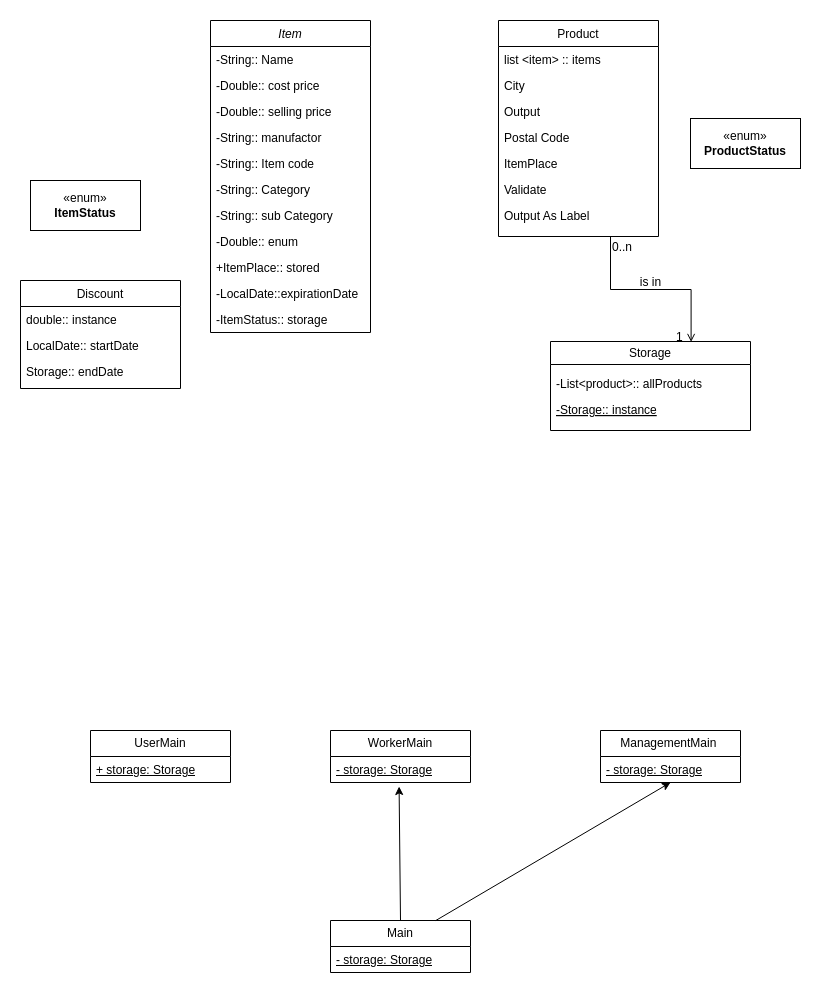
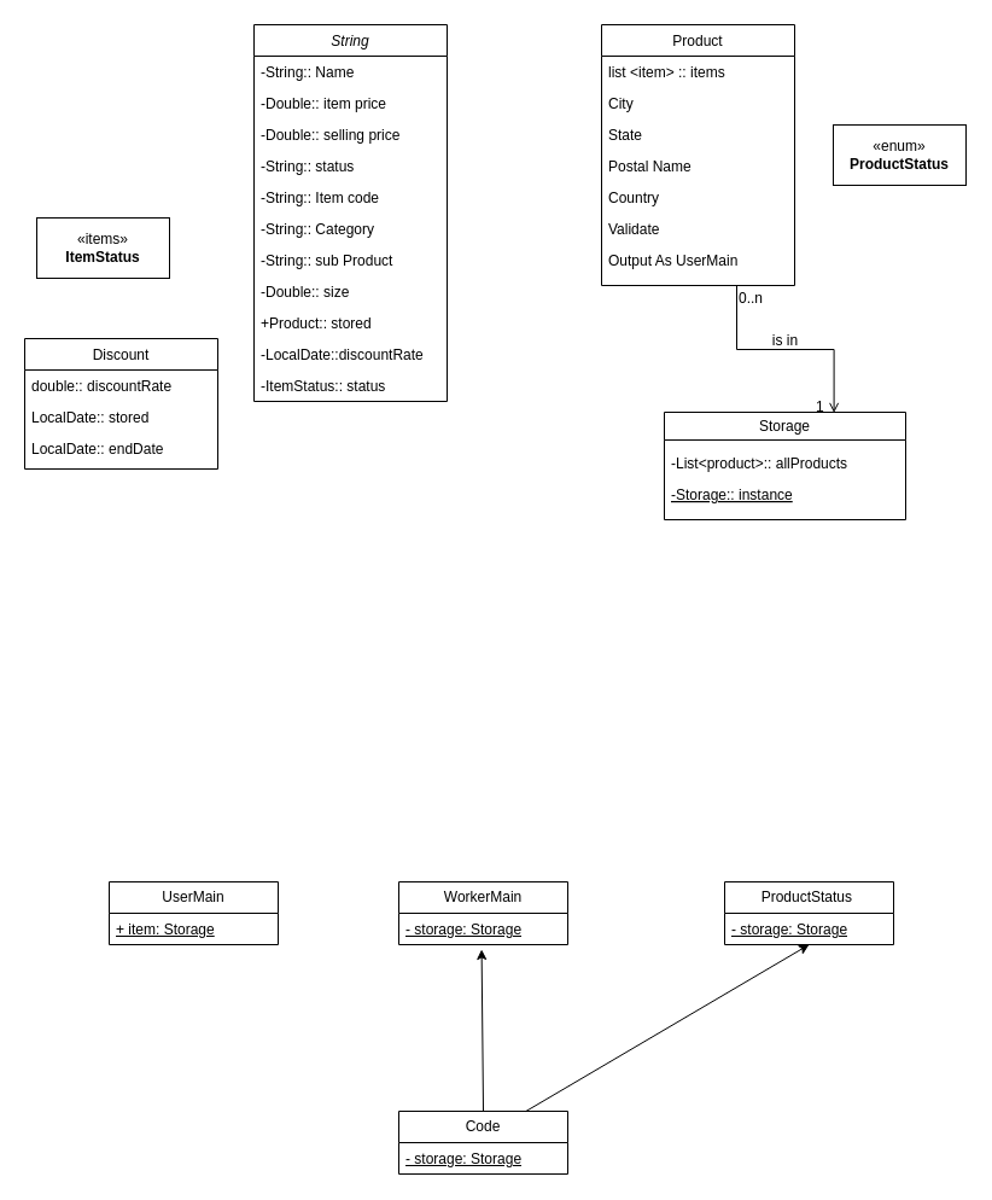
- <mxCell id="2" value="Item" style="swimlane;fontStyle=2;align=center;verticalAlign=top;childLayout=stackLayout;horizontal=1;startSize=26;horizontalStack=0;resizeParent=1;resizeLast=0;collapsible=1;marginBottom=0;rounded=0;shadow=0;strokeWidth=1;" parent="1" vertex="1"><mxGeometry x="210" y="20" width="160" height="312" as="geometry"><mxRectangle x="230" y="140" width="160" height="26" as="alternateBounds" /></mxGeometry></mxCell>
+ <mxCell id="2" value="String" style="swimlane;fontStyle=2;align=center;verticalAlign=top;childLayout=stackLayout;horizontal=1;startSize=26;horizontalStack=0;resizeParent=1;resizeLast=0;collapsible=1;marginBottom=0;rounded=0;shadow=0;strokeWidth=1;" parent="1" vertex="1"><mxGeometry x="210" y="20" width="160" height="312" as="geometry"><mxRectangle x="230" y="140" width="160" height="26" as="alternateBounds" /></mxGeometry></mxCell>
- <mxCell id="4" value="-Double:: cost price" style="text;align=left;verticalAlign=top;spacingLeft=4;spacingRight=4;overflow=hidden;rotatable=0;points=[[0,0.5],[1,0.5]];portConstraint=eastwest;rounded=0;shadow=0;html=0;" parent="2" vertex="1"><mxGeometry y="52" width="160" height="26" as="geometry" /></mxCell>
+ <mxCell id="4" value="-Double:: item price" style="text;align=left;verticalAlign=top;spacingLeft=4;spacingRight=4;overflow=hidden;rotatable=0;points=[[0,0.5],[1,0.5]];portConstraint=eastwest;rounded=0;shadow=0;html=0;" parent="2" vertex="1"><mxGeometry y="52" width="160" height="26" as="geometry" /></mxCell>
- <mxCell id="21" value="Output" style="text;align=left;verticalAlign=top;spacingLeft=4;spacingRight=4;overflow=hidden;rotatable=0;points=[[0,0.5],[1,0.5]];portConstraint=eastwest;rounded=0;shadow=0;html=0;" parent="18" vertex="1"><mxGeometry y="78" width="160" height="26" as="geometry" /></mxCell>
+ <mxCell id="21" value="State" style="text;align=left;verticalAlign=top;spacingLeft=4;spacingRight=4;overflow=hidden;rotatable=0;points=[[0,0.5],[1,0.5]];portConstraint=eastwest;rounded=0;shadow=0;html=0;" parent="18" vertex="1"><mxGeometry y="78" width="160" height="26" as="geometry" /></mxCell>
- <mxCell id="6" value="-String:: manufactor" style="text;align=left;verticalAlign=top;spacingLeft=4;spacingRight=4;overflow=hidden;rotatable=0;points=[[0,0.5],[1,0.5]];portConstraint=eastwest;rounded=0;shadow=0;html=0;" parent="2" vertex="1"><mxGeometry y="104" width="160" height="26" as="geometry" /></mxCell>
+ <mxCell id="6" value="-String:: status" style="text;align=left;verticalAlign=top;spacingLeft=4;spacingRight=4;overflow=hidden;rotatable=0;points=[[0,0.5],[1,0.5]];portConstraint=eastwest;rounded=0;shadow=0;html=0;" parent="2" vertex="1"><mxGeometry y="104" width="160" height="26" as="geometry" /></mxCell>
- <mxCell id="22" value="Postal Code" style="text;align=left;verticalAlign=top;spacingLeft=4;spacingRight=4;overflow=hidden;rotatable=0;points=[[0,0.5],[1,0.5]];portConstraint=eastwest;rounded=0;shadow=0;html=0;" parent="18" vertex="1"><mxGeometry y="104" width="160" height="26" as="geometry" /></mxCell>
+ <mxCell id="22" value="Postal Name" style="text;align=left;verticalAlign=top;spacingLeft=4;spacingRight=4;overflow=hidden;rotatable=0;points=[[0,0.5],[1,0.5]];portConstraint=eastwest;rounded=0;shadow=0;html=0;" parent="18" vertex="1"><mxGeometry y="104" width="160" height="26" as="geometry" /></mxCell>
- <mxCell id="34" value="«enum»&lt;br&gt;&lt;b&gt;ProductStatus&lt;/b&gt;" style="html=1;whiteSpace=wrap;" parent="1" vertex="1"><mxGeometry x="690" y="118" width="110" height="50" as="geometry" /></mxCell>
+ <mxCell id="34" value="«enum»&lt;br&gt;&lt;b&gt;ProductStatus&lt;/b&gt;" style="html=1;whiteSpace=wrap;" parent="1" vertex="1"><mxGeometry x="690" y="103" width="110" height="50" as="geometry" /></mxCell>
- <mxCell id="23" value="ItemPlace" style="text;align=left;verticalAlign=top;spacingLeft=4;spacingRight=4;overflow=hidden;rotatable=0;points=[[0,0.5],[1,0.5]];portConstraint=eastwest;rounded=0;shadow=0;html=0;" parent="18" vertex="1"><mxGeometry y="130" width="160" height="26" as="geometry" /></mxCell>
+ <mxCell id="23" value="Country" style="text;align=left;verticalAlign=top;spacingLeft=4;spacingRight=4;overflow=hidden;rotatable=0;points=[[0,0.5],[1,0.5]];portConstraint=eastwest;rounded=0;shadow=0;html=0;" parent="18" vertex="1"><mxGeometry y="130" width="160" height="26" as="geometry" /></mxCell>
- <mxCell id="33" value="«enum»&lt;br&gt;&lt;b&gt;ItemStatus&lt;/b&gt;" style="html=1;whiteSpace=wrap;" parent="1" vertex="1"><mxGeometry x="30" y="180" width="110" height="50" as="geometry" /></mxCell>
+ <mxCell id="33" value="«items»&lt;br&gt;&lt;b&gt;ItemStatus&lt;/b&gt;" style="html=1;whiteSpace=wrap;" parent="1" vertex="1"><mxGeometry x="30" y="180" width="110" height="50" as="geometry" /></mxCell>
- <mxCell id="9" value="-String:: sub Category" style="text;align=left;verticalAlign=top;spacingLeft=4;spacingRight=4;overflow=hidden;rotatable=0;points=[[0,0.5],[1,0.5]];portConstraint=eastwest;rounded=0;shadow=0;html=0;" parent="2" vertex="1"><mxGeometry y="182" width="160" height="26" as="geometry" /></mxCell>
+ <mxCell id="9" value="-String:: sub Product" style="text;align=left;verticalAlign=top;spacingLeft=4;spacingRight=4;overflow=hidden;rotatable=0;points=[[0,0.5],[1,0.5]];portConstraint=eastwest;rounded=0;shadow=0;html=0;" parent="2" vertex="1"><mxGeometry y="182" width="160" height="26" as="geometry" /></mxCell>
- <mxCell id="25" value="Output As Label" style="text;align=left;verticalAlign=top;spacingLeft=4;spacingRight=4;overflow=hidden;rotatable=0;points=[[0,0.5],[1,0.5]];portConstraint=eastwest;" parent="18" vertex="1"><mxGeometry y="182" width="160" height="26" as="geometry" /></mxCell>
+ <mxCell id="25" value="Output As UserMain" style="text;align=left;verticalAlign=top;spacingLeft=4;spacingRight=4;overflow=hidden;rotatable=0;points=[[0,0.5],[1,0.5]];portConstraint=eastwest;" parent="18" vertex="1"><mxGeometry y="182" width="160" height="26" as="geometry" /></mxCell>
- <mxCell id="10" value="-Double:: enum" style="text;align=left;verticalAlign=top;spacingLeft=4;spacingRight=4;overflow=hidden;rotatable=0;points=[[0,0.5],[1,0.5]];portConstraint=eastwest;rounded=0;shadow=0;html=0;" parent="2" vertex="1"><mxGeometry y="208" width="160" height="26" as="geometry" /></mxCell>
+ <mxCell id="10" value="-Double:: size" style="text;align=left;verticalAlign=top;spacingLeft=4;spacingRight=4;overflow=hidden;rotatable=0;points=[[0,0.5],[1,0.5]];portConstraint=eastwest;rounded=0;shadow=0;html=0;" parent="2" vertex="1"><mxGeometry y="208" width="160" height="26" as="geometry" /></mxCell>
- <mxCell id="11" value="+ItemPlace:: stored" style="text;align=left;verticalAlign=top;spacingLeft=4;spacingRight=4;overflow=hidden;rotatable=0;points=[[0,0.5],[1,0.5]];portConstraint=eastwest;rounded=0;shadow=0;html=0;" vertex="1" parent="2"><mxGeometry y="234" width="160" height="26" as="geometry" /></mxCell>
+ <mxCell id="11" value="+Product:: stored" style="text;align=left;verticalAlign=top;spacingLeft=4;spacingRight=4;overflow=hidden;rotatable=0;points=[[0,0.5],[1,0.5]];portConstraint=eastwest;rounded=0;shadow=0;html=0;" vertex="1" parent="2"><mxGeometry y="234" width="160" height="26" as="geometry" /></mxCell>
- <mxCell id="12" value="-LocalDate::expirationDate" style="text;align=left;verticalAlign=top;spacingLeft=4;spacingRight=4;overflow=hidden;rotatable=0;points=[[0,0.5],[1,0.5]];portConstraint=eastwest;rounded=0;shadow=0;html=0;" vertex="1" parent="2"><mxGeometry y="260" width="160" height="26" as="geometry" /></mxCell>
+ <mxCell id="12" value="-LocalDate::discountRate" style="text;align=left;verticalAlign=top;spacingLeft=4;spacingRight=4;overflow=hidden;rotatable=0;points=[[0,0.5],[1,0.5]];portConstraint=eastwest;rounded=0;shadow=0;html=0;" vertex="1" parent="2"><mxGeometry y="260" width="160" height="26" as="geometry" /></mxCell>
- <mxCell id="15" value="double:: instance" style="text;align=left;verticalAlign=top;spacingLeft=4;spacingRight=4;overflow=hidden;rotatable=0;points=[[0,0.5],[1,0.5]];portConstraint=eastwest;" parent="14" vertex="1"><mxGeometry y="26" width="160" height="26" as="geometry" /></mxCell>
+ <mxCell id="15" value="double:: discountRate" style="text;align=left;verticalAlign=top;spacingLeft=4;spacingRight=4;overflow=hidden;rotatable=0;points=[[0,0.5],[1,0.5]];portConstraint=eastwest;" parent="14" vertex="1"><mxGeometry y="26" width="160" height="26" as="geometry" /></mxCell>
- <mxCell id="13" value="-ItemStatus:: storage" style="text;align=left;verticalAlign=top;spacingLeft=4;spacingRight=4;overflow=hidden;rotatable=0;points=[[0,0.5],[1,0.5]];portConstraint=eastwest;rounded=0;shadow=0;html=0;" vertex="1" parent="2"><mxGeometry y="286" width="160" height="26" as="geometry" /></mxCell>
+ <mxCell id="13" value="-ItemStatus:: status" style="text;align=left;verticalAlign=top;spacingLeft=4;spacingRight=4;overflow=hidden;rotatable=0;points=[[0,0.5],[1,0.5]];portConstraint=eastwest;rounded=0;shadow=0;html=0;" vertex="1" parent="2"><mxGeometry y="286" width="160" height="26" as="geometry" /></mxCell>
- <mxCell id="16" value="LocalDate:: startDate" style="text;align=left;verticalAlign=top;spacingLeft=4;spacingRight=4;overflow=hidden;rotatable=0;points=[[0,0.5],[1,0.5]];portConstraint=eastwest;rounded=0;shadow=0;html=0;" parent="14" vertex="1"><mxGeometry y="52" width="160" height="26" as="geometry" /></mxCell>
+ <mxCell id="16" value="LocalDate:: stored" style="text;align=left;verticalAlign=top;spacingLeft=4;spacingRight=4;overflow=hidden;rotatable=0;points=[[0,0.5],[1,0.5]];portConstraint=eastwest;rounded=0;shadow=0;html=0;" parent="14" vertex="1"><mxGeometry y="52" width="160" height="26" as="geometry" /></mxCell>
- <mxCell id="17" value="Storage:: endDate" style="text;align=left;verticalAlign=top;spacingLeft=4;spacingRight=4;overflow=hidden;rotatable=0;points=[[0,0.5],[1,0.5]];portConstraint=eastwest;fontStyle=0" parent="14" vertex="1"><mxGeometry y="78" width="160" height="26" as="geometry" /></mxCell>
+ <mxCell id="17" value="LocalDate:: endDate" style="text;align=left;verticalAlign=top;spacingLeft=4;spacingRight=4;overflow=hidden;rotatable=0;points=[[0,0.5],[1,0.5]];portConstraint=eastwest;fontStyle=0" parent="14" vertex="1"><mxGeometry y="78" width="160" height="26" as="geometry" /></mxCell>
- <mxCell id="39" value="ManagementMain&amp;nbsp;" style="swimlane;fontStyle=0;childLayout=stackLayout;horizontal=1;startSize=26;fillColor=none;horizontalStack=0;resizeParent=1;resizeParentMax=0;resizeLast=0;collapsible=1;marginBottom=0;whiteSpace=wrap;html=1;" parent="1" vertex="1"><mxGeometry x="600" y="730" width="140" height="52" as="geometry" /></mxCell>
+ <mxCell id="39" value="ProductStatus&amp;nbsp;" style="swimlane;fontStyle=0;childLayout=stackLayout;horizontal=1;startSize=26;fillColor=none;horizontalStack=0;resizeParent=1;resizeParentMax=0;resizeLast=0;collapsible=1;marginBottom=0;whiteSpace=wrap;html=1;" parent="1" vertex="1"><mxGeometry x="600" y="730" width="140" height="52" as="geometry" /></mxCell>
- <mxCell id="36" value="&lt;u&gt;+ storage: Storage&lt;/u&gt;" style="text;strokeColor=none;fillColor=none;align=left;verticalAlign=top;spacingLeft=4;spacingRight=4;overflow=hidden;rotatable=0;points=[[0,0.5],[1,0.5]];portConstraint=eastwest;whiteSpace=wrap;html=1;" parent="35" vertex="1"><mxGeometry y="26" width="140" height="26" as="geometry" /></mxCell>
+ <mxCell id="36" value="&lt;u&gt;+ item: Storage&lt;/u&gt;" style="text;strokeColor=none;fillColor=none;align=left;verticalAlign=top;spacingLeft=4;spacingRight=4;overflow=hidden;rotatable=0;points=[[0,0.5],[1,0.5]];portConstraint=eastwest;whiteSpace=wrap;html=1;" parent="35" vertex="1"><mxGeometry y="26" width="140" height="26" as="geometry" /></mxCell>
- <mxCell id="41" value="Main" style="swimlane;fontStyle=0;childLayout=stackLayout;horizontal=1;startSize=26;fillColor=none;horizontalStack=0;resizeParent=1;resizeParentMax=0;resizeLast=0;collapsible=1;marginBottom=0;whiteSpace=wrap;html=1;" parent="1" vertex="1"><mxGeometry x="330" y="920" width="140" height="52" as="geometry" /></mxCell>
+ <mxCell id="41" value="Code" style="swimlane;fontStyle=0;childLayout=stackLayout;horizontal=1;startSize=26;fillColor=none;horizontalStack=0;resizeParent=1;resizeParentMax=0;resizeLast=0;collapsible=1;marginBottom=0;whiteSpace=wrap;html=1;" parent="1" vertex="1"><mxGeometry x="330" y="920" width="140" height="52" as="geometry" /></mxCell>
